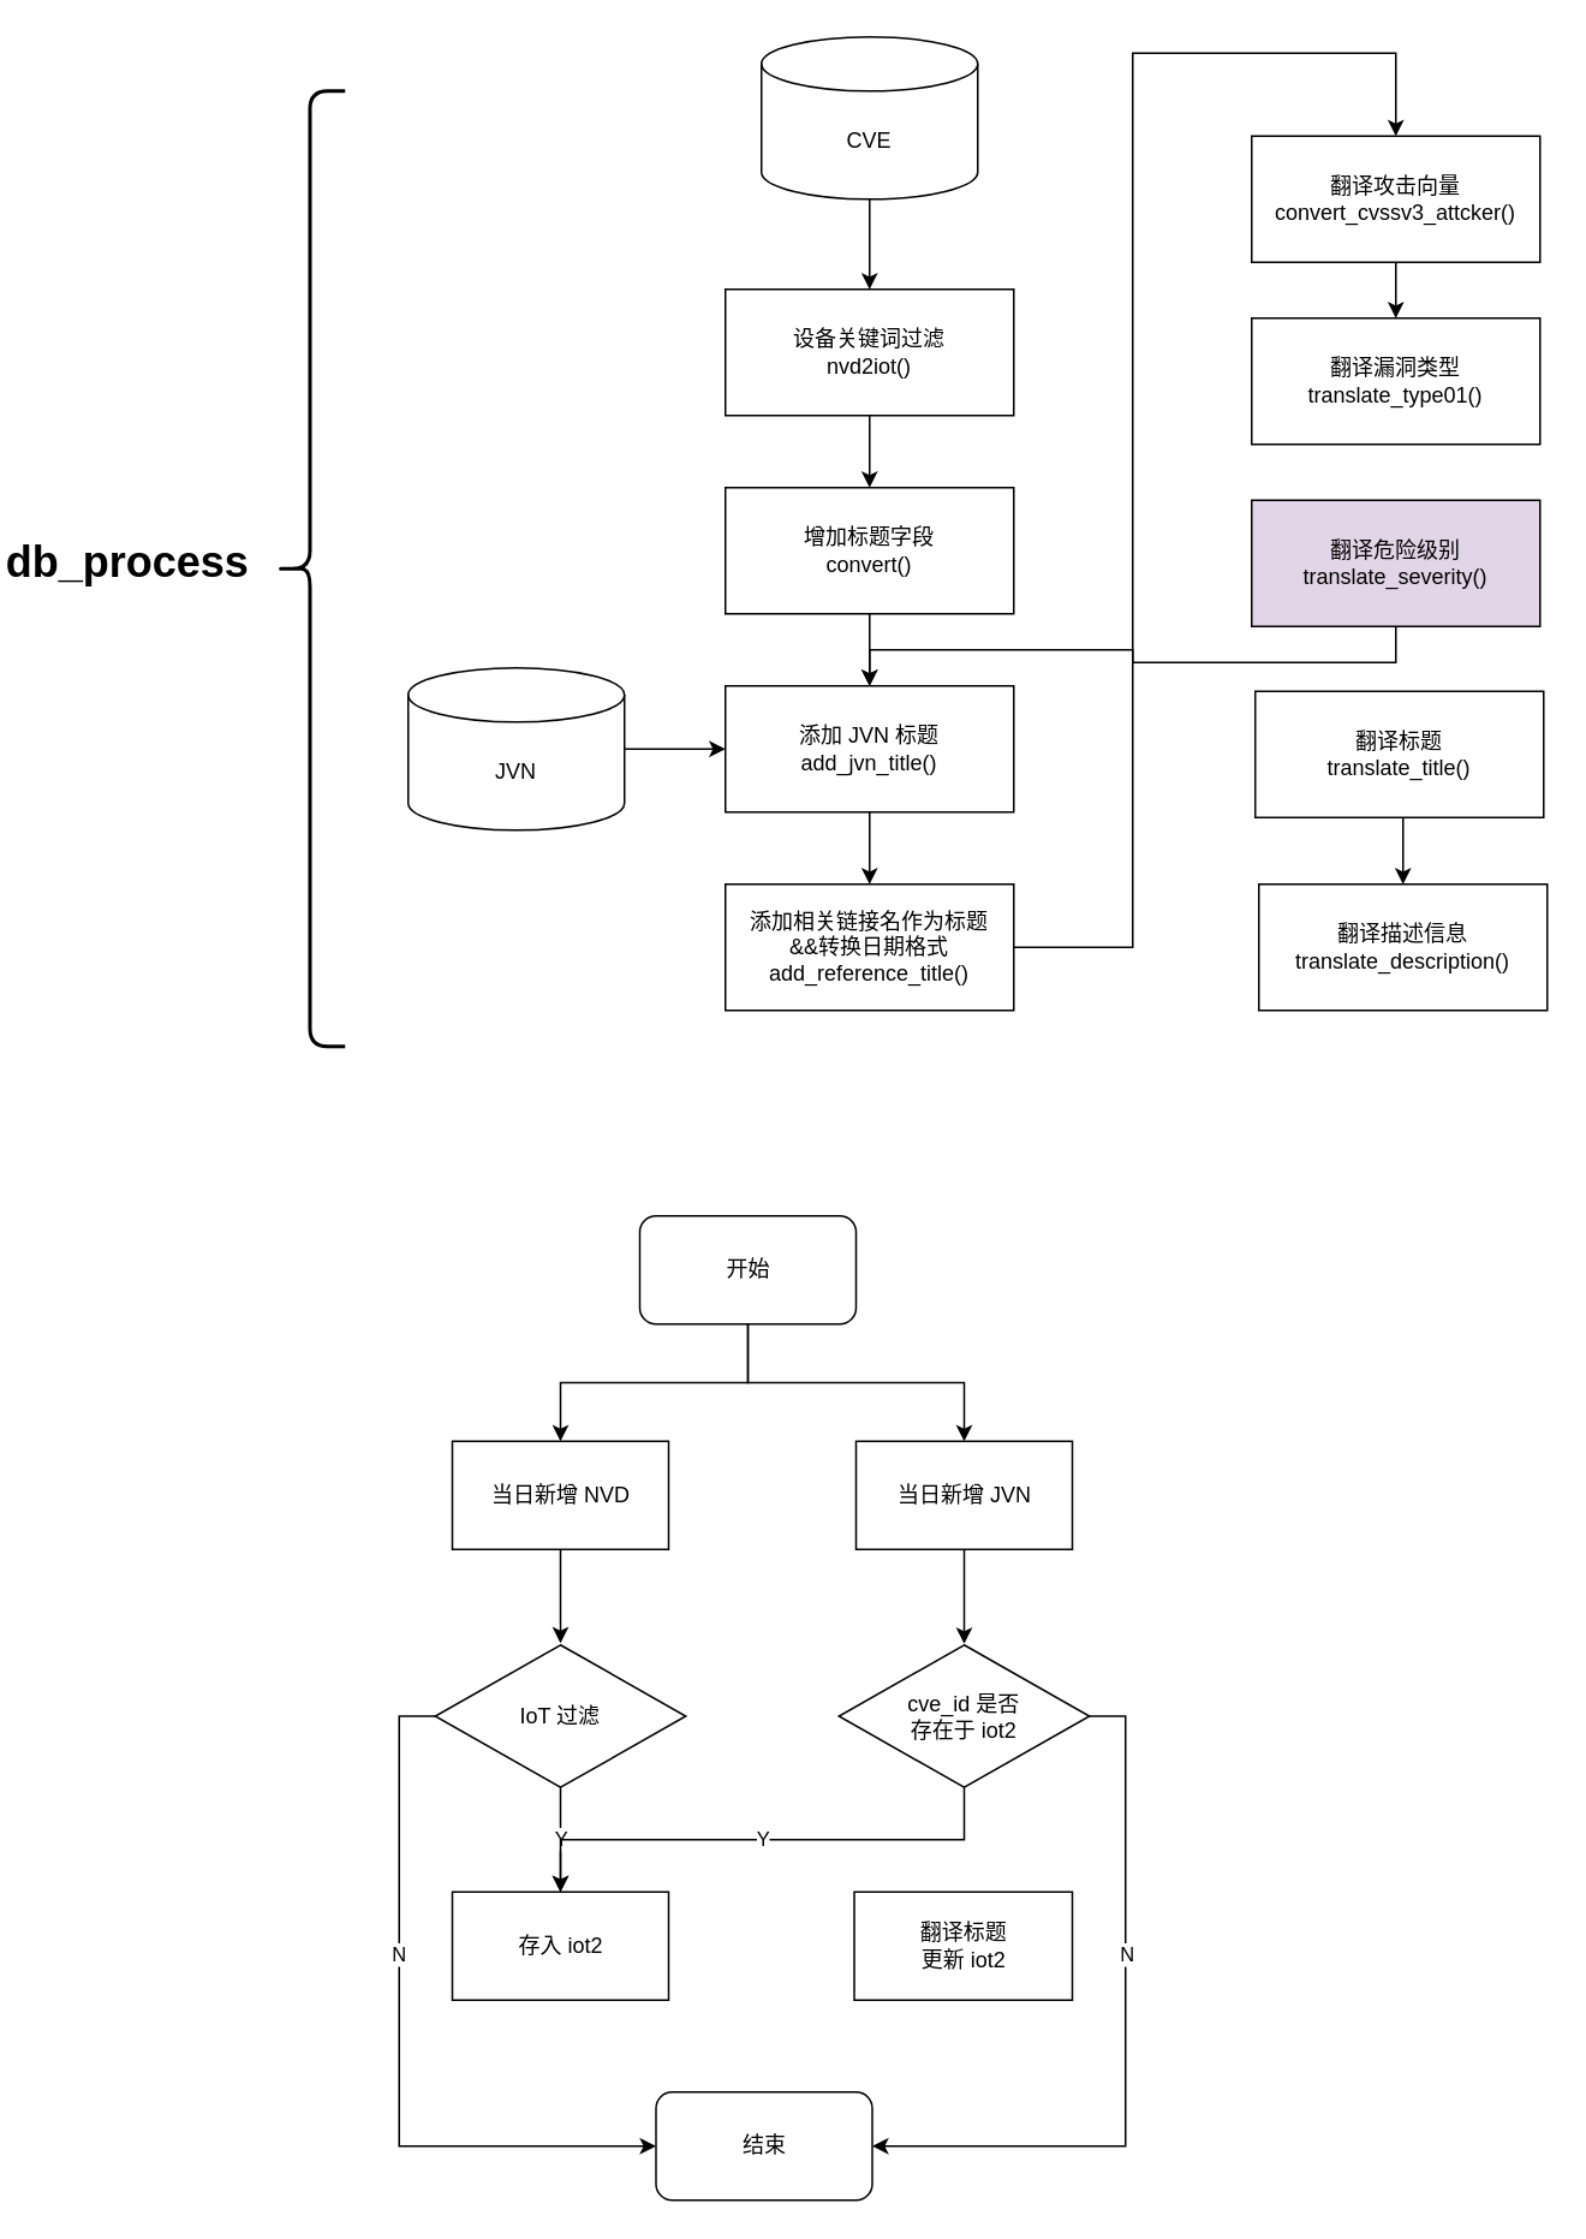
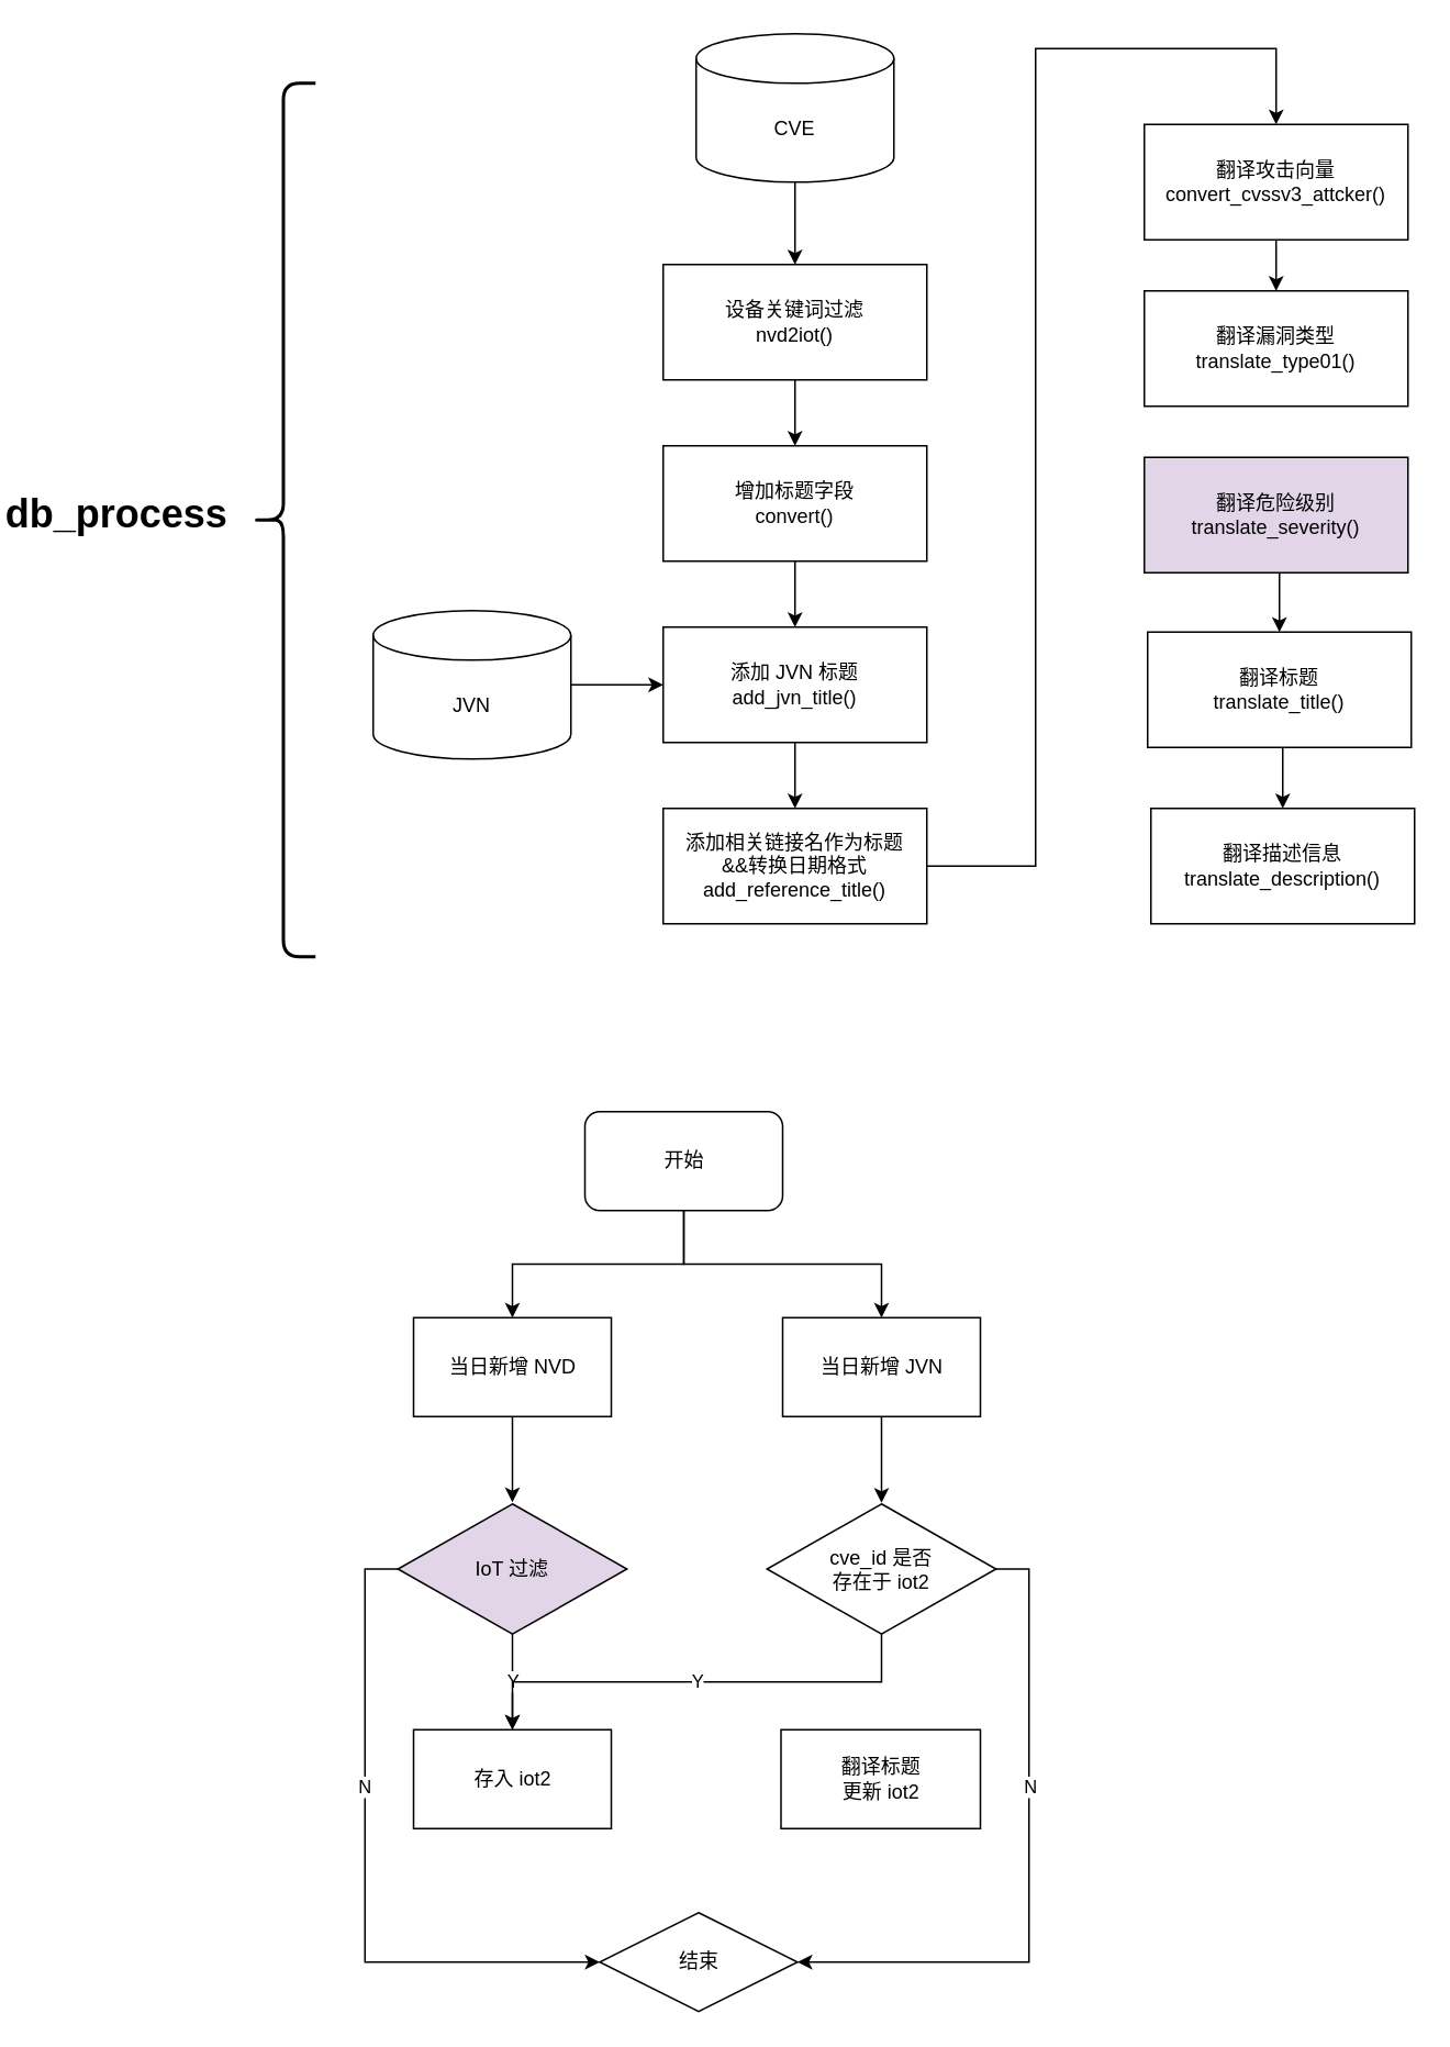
- <mxCell id="18" style="edgeStyle=orthogonalEdgeStyle;rounded=0;orthogonalLoop=1;jettySize=auto;html=1;exitX=0.5;exitY=1;exitDx=0;exitDy=0;" parent="1" source="19" target="9" edge="1"><mxGeometry relative="1" as="geometry" /></mxCell>
+ <mxCell id="18" style="edgeStyle=orthogonalEdgeStyle;rounded=0;orthogonalLoop=1;jettySize=auto;html=1;exitX=0.5;exitY=1;exitDx=0;exitDy=0;entryX=0.5;entryY=0;entryDx=0;entryDy=0;" parent="1" source="19" target="21" edge="1"><mxGeometry relative="1" as="geometry" /></mxCell>
- <mxCell id="30" value="IoT 过滤" style="rhombus;whiteSpace=wrap;html=1;strokeWidth=1;" parent="1" vertex="1"><mxGeometry x="241" y="912" width="139" height="79" as="geometry" /></mxCell>
+ <mxCell id="30" value="IoT 过滤" style="rhombus;whiteSpace=wrap;html=1;strokeWidth=1;fillColor=#e1d5e7;" parent="1" vertex="1"><mxGeometry x="241" y="912" width="139" height="79" as="geometry" /></mxCell>
- <mxCell id="40" value="结束" style="rounded=1;whiteSpace=wrap;html=1;strokeWidth=1;" parent="1" vertex="1"><mxGeometry x="363.5" y="1160" width="120" height="60" as="geometry" /></mxCell>
+ <mxCell id="40" value="结束" style="rhombus;whiteSpace=wrap;html=1;strokeWidth=1;" parent="1" vertex="1"><mxGeometry x="363.5" y="1160" width="120" height="60" as="geometry" /></mxCell>
